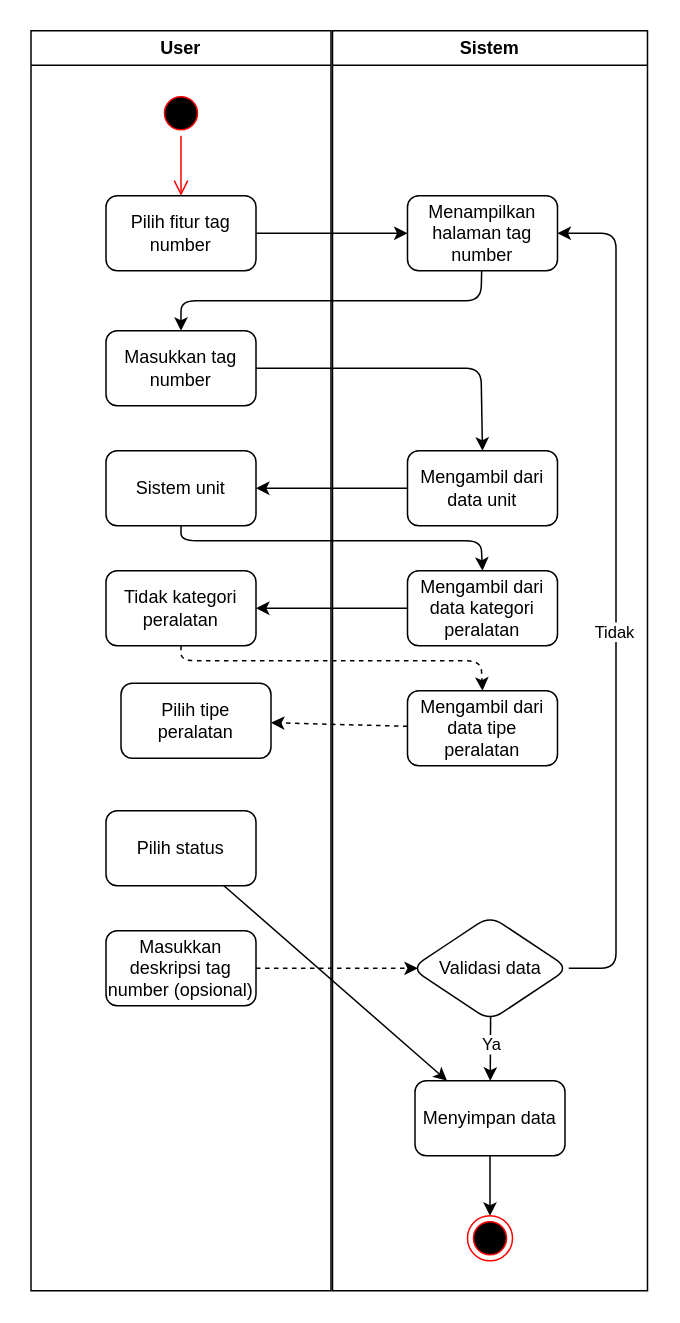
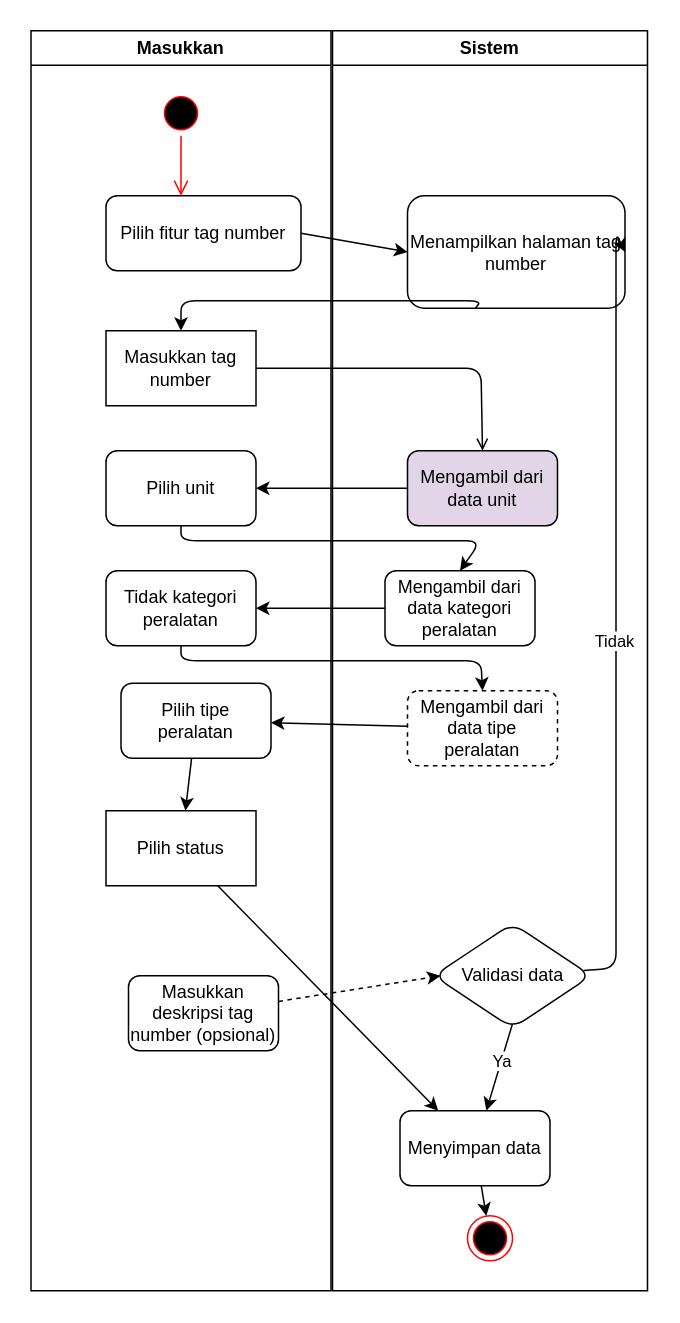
- <mxCell id="2" value="User" style="swimlane;whiteSpace=wrap;html=1;" parent="1" vertex="1"><mxGeometry x="20" y="20" width="200" height="840" as="geometry" /></mxCell>
+ <mxCell id="2" value="Masukkan" style="swimlane;whiteSpace=wrap;html=1;" parent="1" vertex="1"><mxGeometry x="20" y="20" width="200" height="840" as="geometry" /></mxCell>
- <mxCell id="5" value="Pilih fitur tag number" style="rounded=1;whiteSpace=wrap;html=1;" parent="2" vertex="1"><mxGeometry x="50" y="110" width="100" height="50" as="geometry" /></mxCell>
+ <mxCell id="5" value="Pilih fitur tag number" style="rounded=1;whiteSpace=wrap;html=1;" parent="2" vertex="1"><mxGeometry x="50" y="110" width="130" height="50" as="geometry" /></mxCell>
- <mxCell id="15" value="Menampilkan halaman tag number" style="rounded=1;whiteSpace=wrap;html=1;" parent="14" vertex="1"><mxGeometry x="50" y="110" width="100" height="50" as="geometry" /></mxCell>
+ <mxCell id="15" value="Menampilkan halaman tag number" style="rounded=1;whiteSpace=wrap;html=1;" parent="14" vertex="1"><mxGeometry x="50" y="110" width="145" height="75" as="geometry" /></mxCell>
- <mxCell id="6" value="Masukkan tag number" style="rounded=1;whiteSpace=wrap;html=1;" parent="2" vertex="1"><mxGeometry x="50" y="200" width="100" height="50" as="geometry" /></mxCell>
+ <mxCell id="6" value="Masukkan tag number" style="whiteSpace=wrap;html=1;rounded=0;" parent="2" vertex="1"><mxGeometry x="50" y="200" width="100" height="50" as="geometry" /></mxCell>
- <mxCell id="28" value="" style="edgeStyle=none;html=1;entryX=0.5;entryY=0;entryDx=0;entryDy=0;exitX=1;exitY=0.5;exitDx=0;exitDy=0;" parent="1" source="6" target="16" edge="1"><mxGeometry relative="1" as="geometry"><Array as="points"><mxPoint x="320" y="245" /></Array></mxGeometry></mxCell>
+ <mxCell id="28" value="" style="edgeStyle=none;html=1;entryX=0.5;entryY=0;entryDx=0;entryDy=0;exitX=1;exitY=0.5;exitDx=0;exitDy=0;endArrow=open;" parent="1" source="6" target="16" edge="1"><mxGeometry relative="1" as="geometry"><Array as="points"><mxPoint x="320" y="245" /></Array></mxGeometry></mxCell>
- <mxCell id="7" value="Sistem unit" style="rounded=1;whiteSpace=wrap;html=1;" parent="2" vertex="1"><mxGeometry x="50" y="280" width="100" height="50" as="geometry" /></mxCell>
+ <mxCell id="7" value="Pilih unit" style="rounded=1;whiteSpace=wrap;html=1;" parent="2" vertex="1"><mxGeometry x="50" y="280" width="100" height="50" as="geometry" /></mxCell>
- <mxCell id="16" value="Mengambil dari data unit" style="rounded=1;whiteSpace=wrap;html=1;" parent="14" vertex="1"><mxGeometry x="50" y="280" width="100" height="50" as="geometry" /></mxCell>
+ <mxCell id="16" value="Mengambil dari data unit" style="rounded=1;whiteSpace=wrap;html=1;fillColor=#e1d5e7;" parent="14" vertex="1"><mxGeometry x="50" y="280" width="100" height="50" as="geometry" /></mxCell>
- <mxCell id="17" value="Mengambil dari data kategori peralatan" style="rounded=1;whiteSpace=wrap;html=1;" parent="14" vertex="1"><mxGeometry x="50" y="360" width="100" height="50" as="geometry" /></mxCell>
+ <mxCell id="17" value="Mengambil dari data kategori peralatan" style="rounded=1;whiteSpace=wrap;html=1;" parent="14" vertex="1"><mxGeometry x="35" y="360" width="100" height="50" as="geometry" /></mxCell>
- <mxCell id="33" style="edgeStyle=none;html=1;exitX=0.5;exitY=1;exitDx=0;exitDy=0;entryX=0.5;entryY=0;entryDx=0;entryDy=0;dashed=1;" parent="1" source="8" target="18" edge="1"><mxGeometry relative="1" as="geometry"><Array as="points"><mxPoint x="120" y="440" /><mxPoint x="320" y="440" /></Array></mxGeometry></mxCell>
+ <mxCell id="33" style="edgeStyle=none;html=1;exitX=0.5;exitY=1;exitDx=0;exitDy=0;entryX=0.5;entryY=0;entryDx=0;entryDy=0;" parent="1" source="8" target="18" edge="1"><mxGeometry relative="1" as="geometry"><Array as="points"><mxPoint x="120" y="440" /><mxPoint x="320" y="440" /></Array></mxGeometry></mxCell>
- <mxCell id="31" value="" style="edgeStyle=none;html=1;dashed=1;" parent="1" source="18" target="10" edge="1"><mxGeometry relative="1" as="geometry" /></mxCell>
+ <mxCell id="31" value="" style="edgeStyle=none;html=1;" parent="1" source="18" target="10" edge="1"><mxGeometry relative="1" as="geometry" /></mxCell>
- <mxCell id="18" value="Mengambil dari data tipe peralatan" style="rounded=1;whiteSpace=wrap;html=1;" parent="14" vertex="1"><mxGeometry x="50" y="440" width="100" height="50" as="geometry" /></mxCell>
+ <mxCell id="18" value="Mengambil dari data tipe peralatan" style="rounded=1;whiteSpace=wrap;html=1;dashed=1;" parent="14" vertex="1"><mxGeometry x="50" y="440" width="100" height="50" as="geometry" /></mxCell>
+ <mxCell id="9" value="" style="edgeStyle=none;html=1;" parent="2" source="10" target="12" edge="1"><mxGeometry relative="1" as="geometry" /></mxCell>
- <mxCell id="12" value="Pilih status" style="rounded=1;whiteSpace=wrap;html=1;" parent="2" vertex="1"><mxGeometry x="50" y="520" width="100" height="50" as="geometry" /></mxCell>
+ <mxCell id="12" value="Pilih status" style="whiteSpace=wrap;html=1;rounded=0;" parent="2" vertex="1"><mxGeometry x="50" y="520" width="100" height="50" as="geometry" /></mxCell>
- <mxCell id="13" value="Masukkan deskripsi tag number (opsional)" style="rounded=1;whiteSpace=wrap;html=1;" parent="2" vertex="1"><mxGeometry x="50" y="600" width="100" height="50" as="geometry" /></mxCell>
+ <mxCell id="13" value="Masukkan deskripsi tag number (opsional)" style="rounded=1;whiteSpace=wrap;html=1;" parent="2" vertex="1"><mxGeometry x="65" y="630" width="100" height="50" as="geometry" /></mxCell>
- <mxCell id="23" value="Validasi data" style="rhombus;whiteSpace=wrap;html=1;rounded=1;" parent="14" vertex="1"><mxGeometry x="52.5" y="590" width="105" height="70" as="geometry" /></mxCell>
+ <mxCell id="23" value="Validasi data" style="rhombus;whiteSpace=wrap;html=1;rounded=1;" parent="14" vertex="1"><mxGeometry x="67.5" y="595" width="105" height="70" as="geometry" /></mxCell>
- <mxCell id="25" value="Menyimpan data" style="rounded=1;whiteSpace=wrap;html=1;" parent="14" vertex="1"><mxGeometry x="55" y="700" width="100" height="50" as="geometry" /></mxCell>
+ <mxCell id="25" value="Menyimpan data" style="rounded=1;whiteSpace=wrap;html=1;" parent="14" vertex="1"><mxGeometry x="45" y="720" width="100" height="50" as="geometry" /></mxCell>
